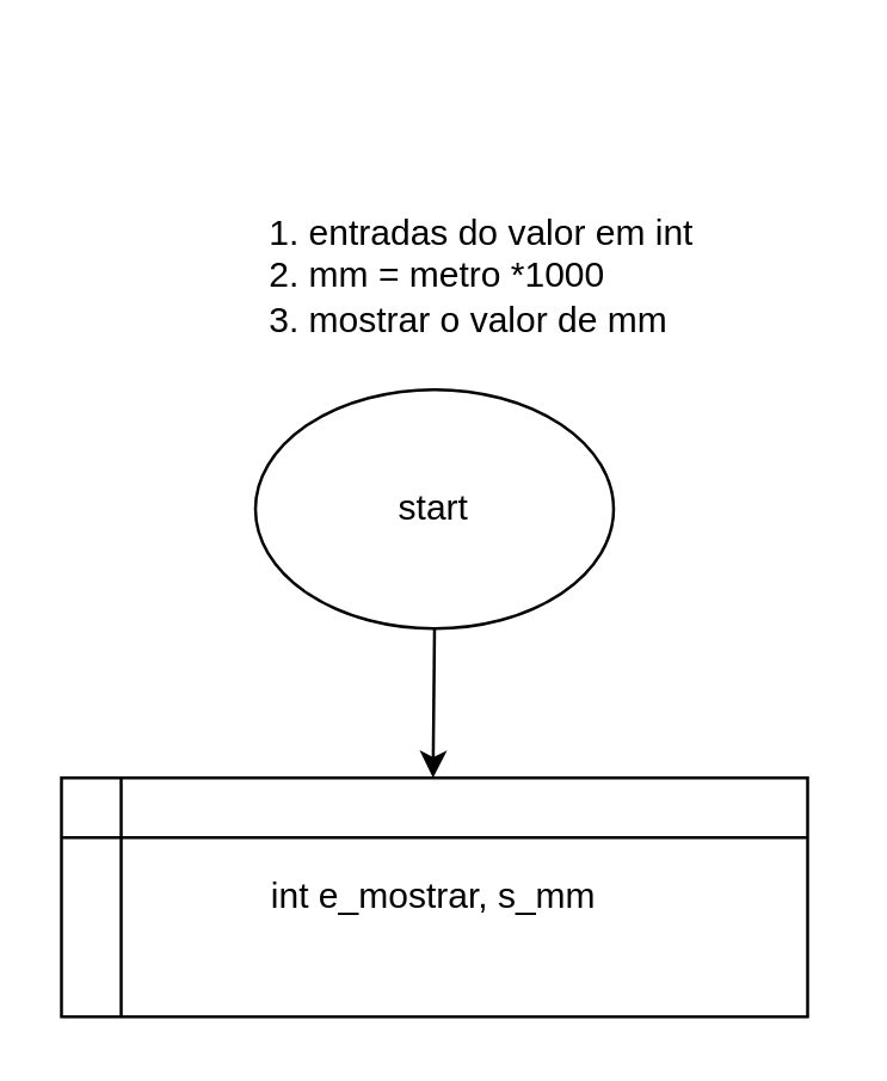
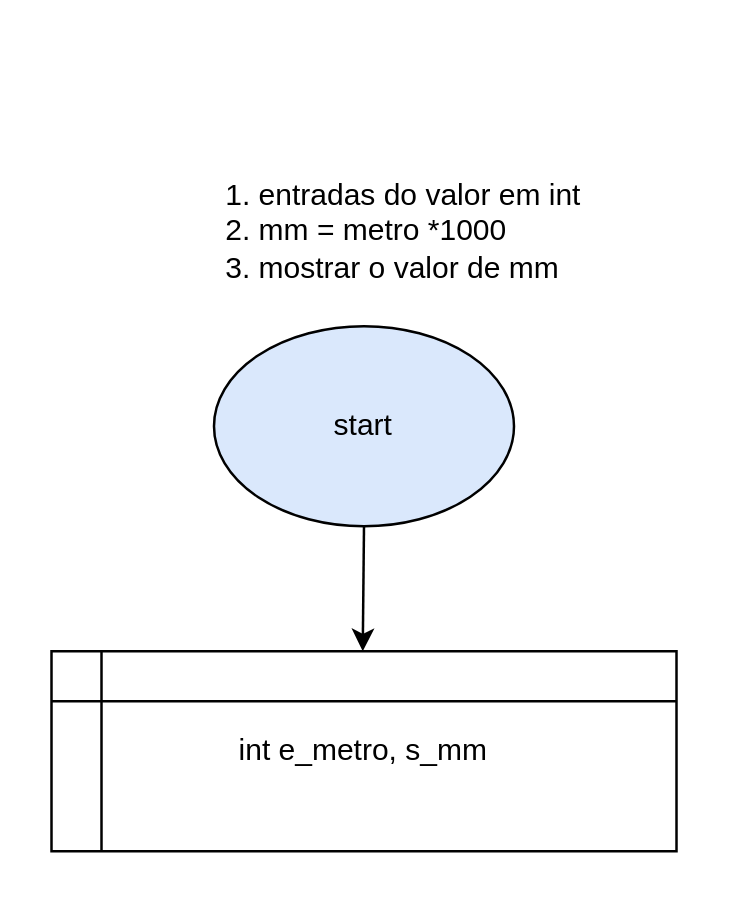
- <mxCell id="3" value="start" style="ellipse;whiteSpace=wrap;html=1;" parent="1" vertex="1"><mxGeometry x="85" y="130" width="120" height="80" as="geometry" /></mxCell>
+ <mxCell id="3" value="start" style="ellipse;whiteSpace=wrap;html=1;fillColor=#dae8fc;" parent="1" vertex="1"><mxGeometry x="85" y="130" width="120" height="80" as="geometry" /></mxCell>
- <mxCell id="4" value="int e_mostrar, s_mm" style="shape=internalStorage;whiteSpace=wrap;html=1;backgroundOutline=1;" parent="1" vertex="1"><mxGeometry x="20" y="260" width="250" height="80" as="geometry" /></mxCell>
+ <mxCell id="4" value="int e_metro, s_mm" style="shape=internalStorage;whiteSpace=wrap;html=1;backgroundOutline=1;" parent="1" vertex="1"><mxGeometry x="20" y="260" width="250" height="80" as="geometry" /></mxCell>
